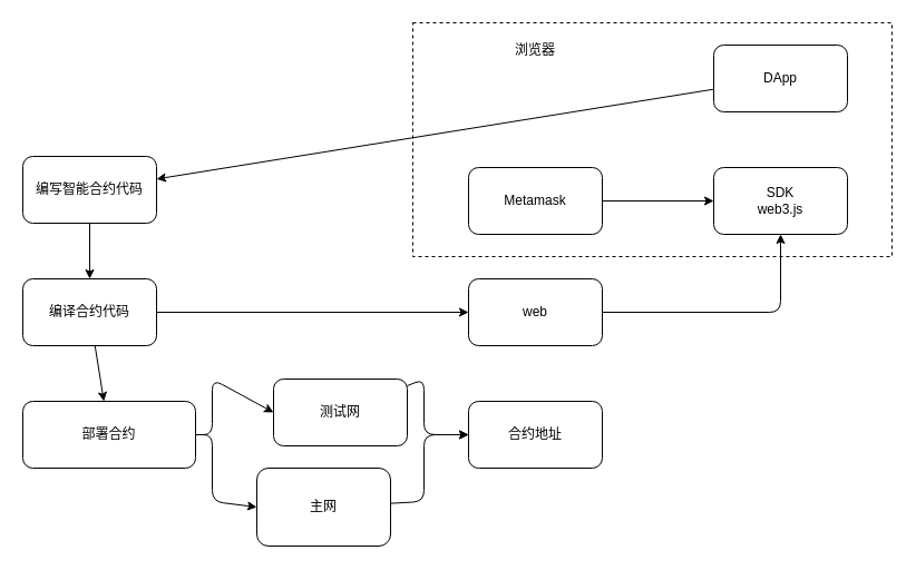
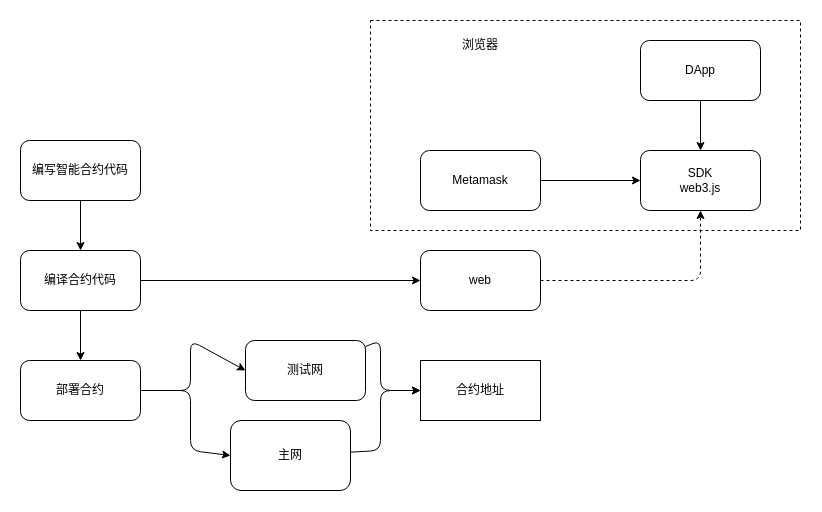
- <mxCell id="18" style="edgeStyle=none;html=1;" edge="1" parent="1" source="19" target="4"><mxGeometry relative="1" as="geometry" /></mxCell>
+ <mxCell id="18" style="edgeStyle=none;html=1;entryX=0.5;entryY=0;entryDx=0;entryDy=0;" edge="1" parent="1" source="19" target="20"><mxGeometry relative="1" as="geometry" /></mxCell>
- <mxCell id="16" style="edgeStyle=none;html=1;entryX=0.5;entryY=1;entryDx=0;entryDy=0;" edge="1" parent="1" source="17" target="20"><mxGeometry relative="1" as="geometry"><Array as="points"><mxPoint x="700" y="280" /></Array></mxGeometry></mxCell>
+ <mxCell id="16" style="edgeStyle=none;html=1;entryX=0.5;entryY=1;entryDx=0;entryDy=0;dashed=1;" edge="1" parent="1" source="17" target="20"><mxGeometry relative="1" as="geometry"><Array as="points"><mxPoint x="700" y="280" /></Array></mxGeometry></mxCell>
- <mxCell id="10" value="部署合约" style="rounded=1;whiteSpace=wrap;html=1;" vertex="1" parent="1"><mxGeometry x="20" y="360" width="155" height="60" as="geometry" /></mxCell>
+ <mxCell id="10" value="部署合约" style="rounded=1;whiteSpace=wrap;html=1;" vertex="1" parent="1"><mxGeometry x="20" y="360" width="120" height="60" as="geometry" /></mxCell>
- <mxCell id="15" value="合约地址" style="rounded=1;whiteSpace=wrap;html=1;" vertex="1" parent="1"><mxGeometry x="420" y="360" width="120" height="60" as="geometry" /></mxCell>
+ <mxCell id="15" value="合约地址" style="whiteSpace=wrap;html=1;rounded=0;" vertex="1" parent="1"><mxGeometry x="420" y="360" width="120" height="60" as="geometry" /></mxCell>
